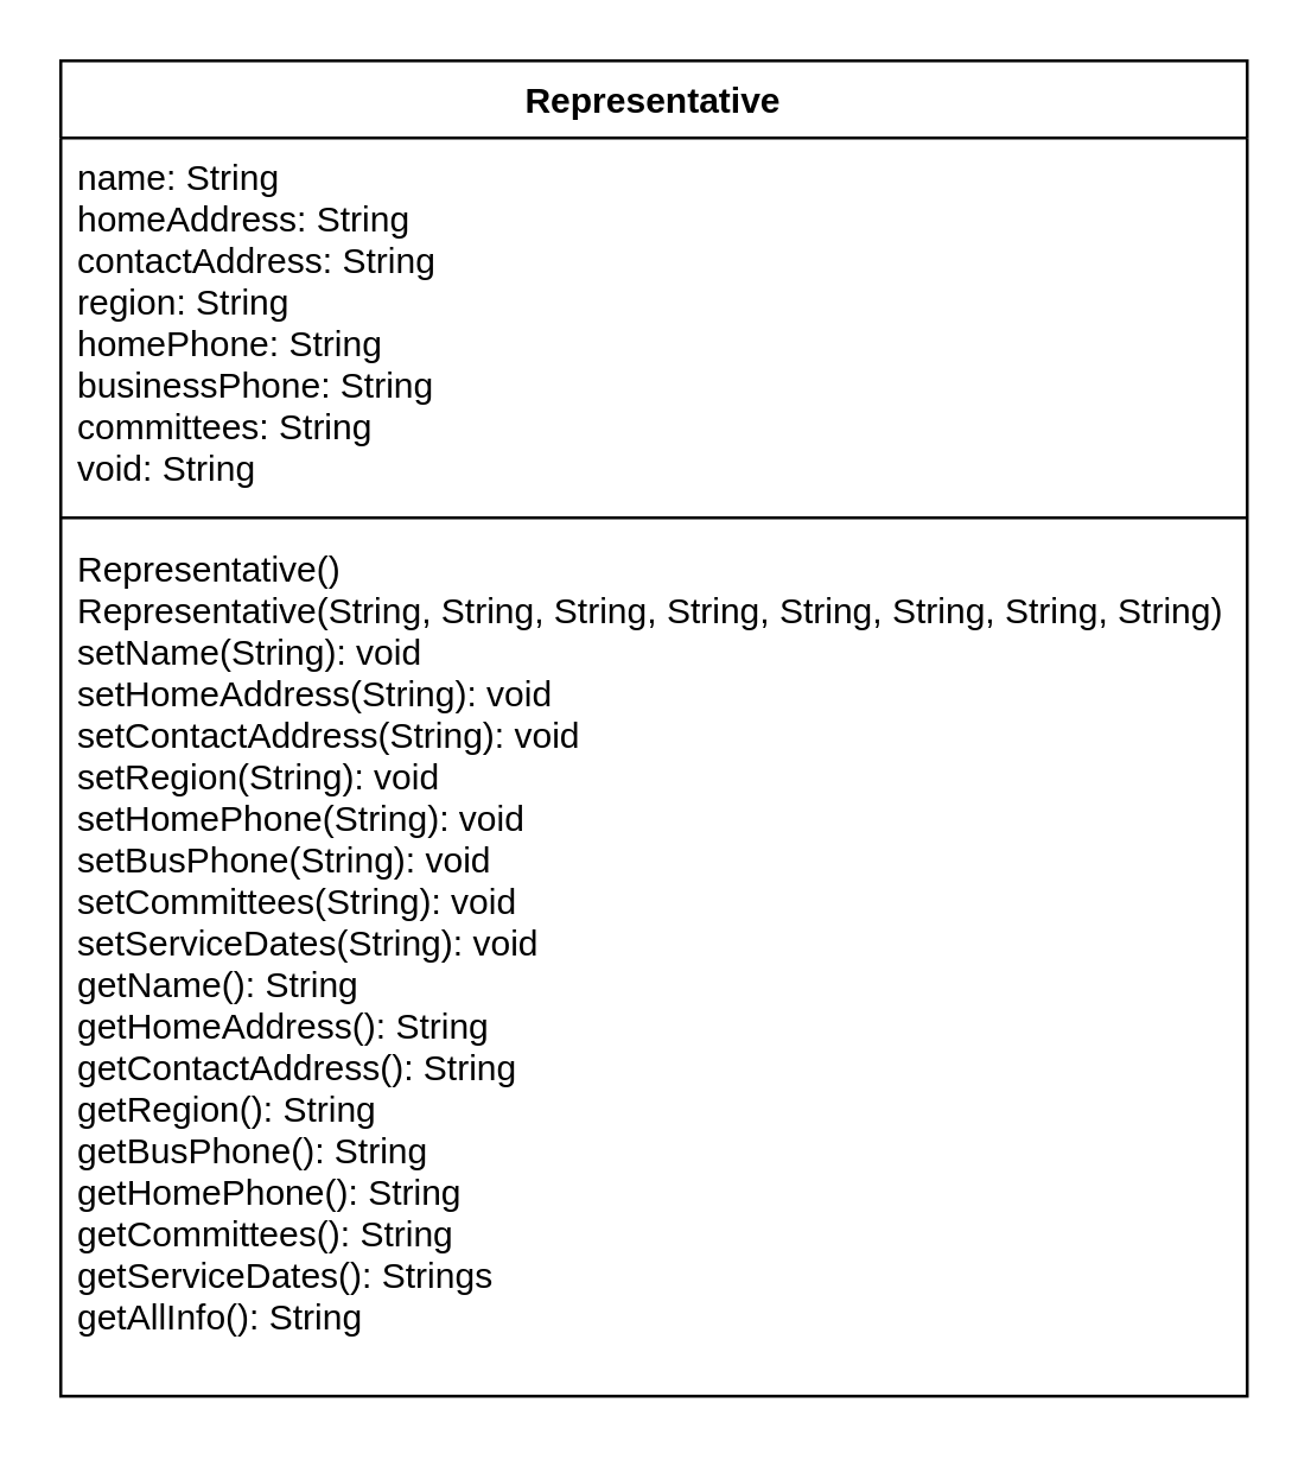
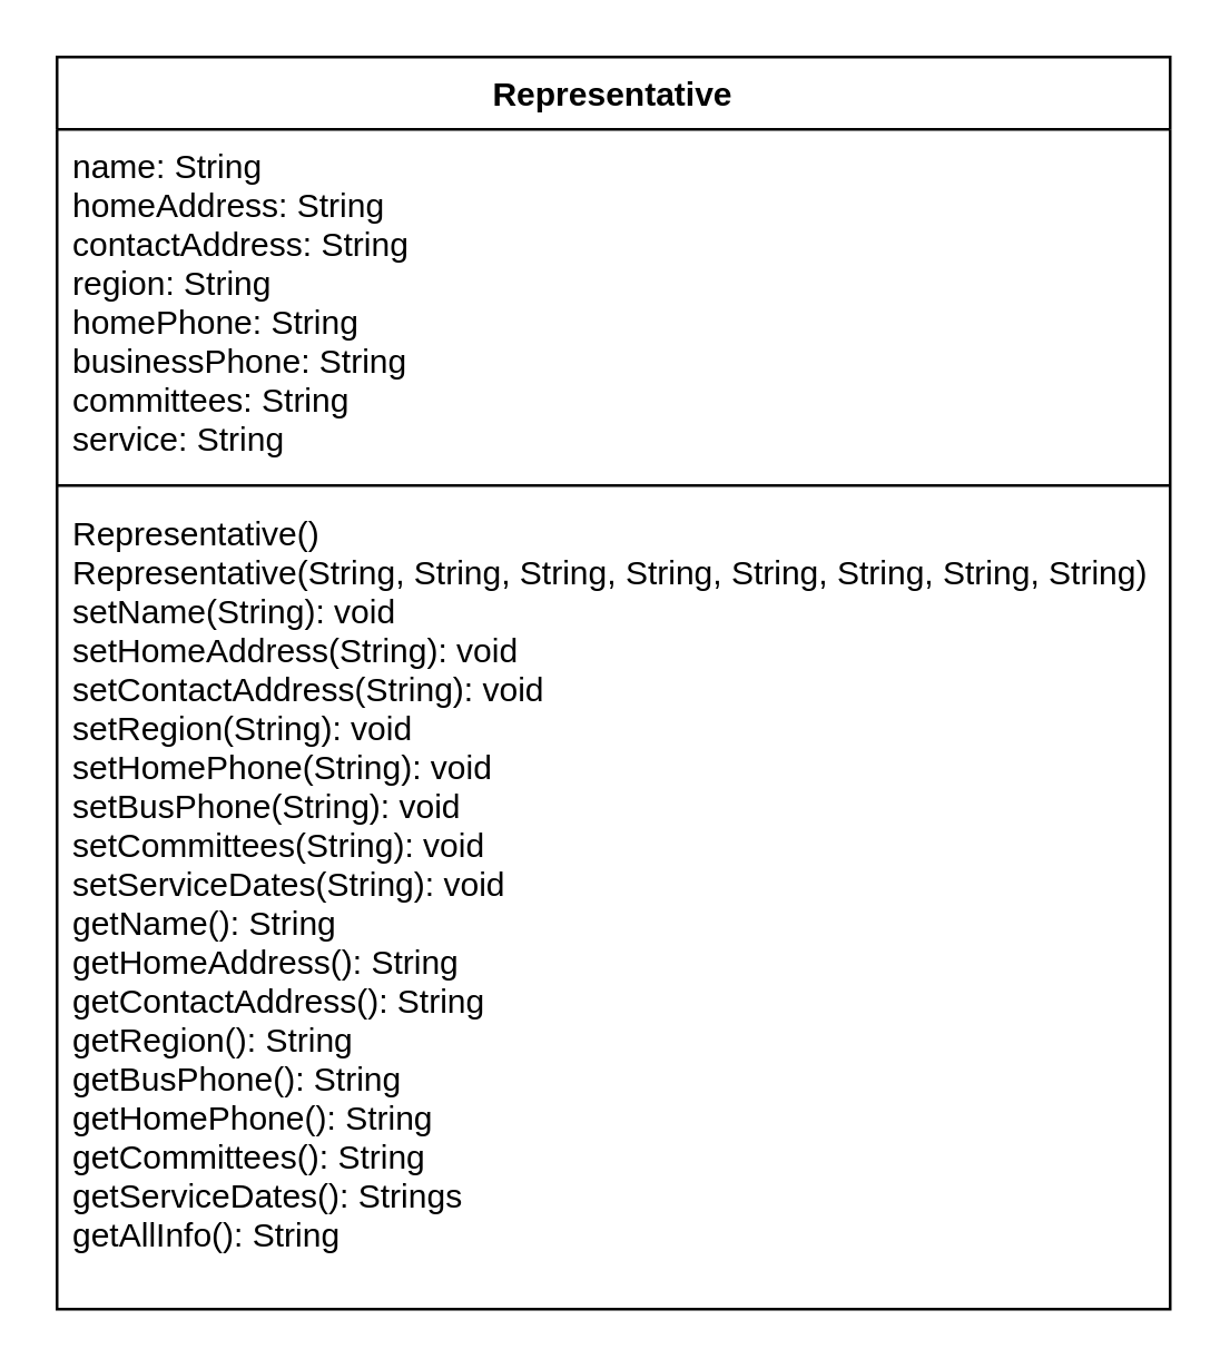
- <mxCell id="3" value="name: String&#10;homeAddress: String&#10;contactAddress: String&#10;region: String&#10;homePhone: String&#10;businessPhone: String&#10;committees: String&#10;void: String" style="text;strokeColor=none;fillColor=none;align=left;verticalAlign=top;spacingLeft=4;spacingRight=4;overflow=hidden;rotatable=0;points=[[0,0.5],[1,0.5]];portConstraint=eastwest;" parent="2" vertex="1"><mxGeometry y="26" width="400" height="124" as="geometry" /></mxCell>
+ <mxCell id="3" value="name: String&#10;homeAddress: String&#10;contactAddress: String&#10;region: String&#10;homePhone: String&#10;businessPhone: String&#10;committees: String&#10;service: String" style="text;strokeColor=none;fillColor=none;align=left;verticalAlign=top;spacingLeft=4;spacingRight=4;overflow=hidden;rotatable=0;points=[[0,0.5],[1,0.5]];portConstraint=eastwest;" parent="2" vertex="1"><mxGeometry y="26" width="400" height="124" as="geometry" /></mxCell>
